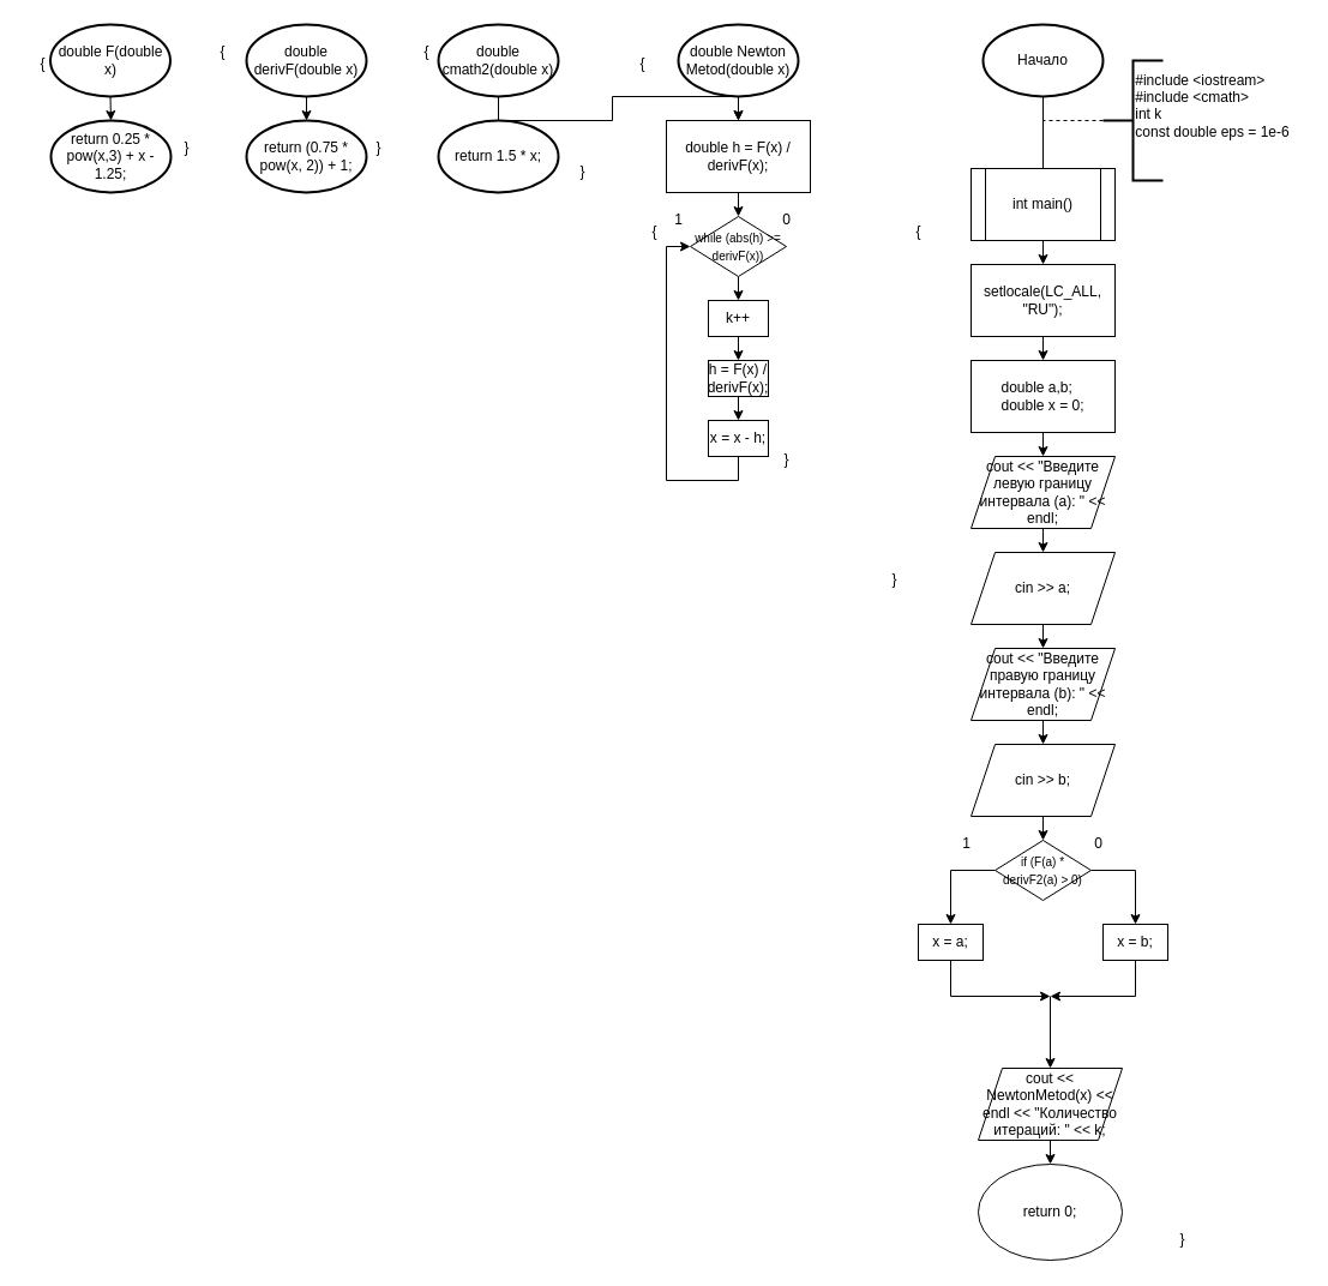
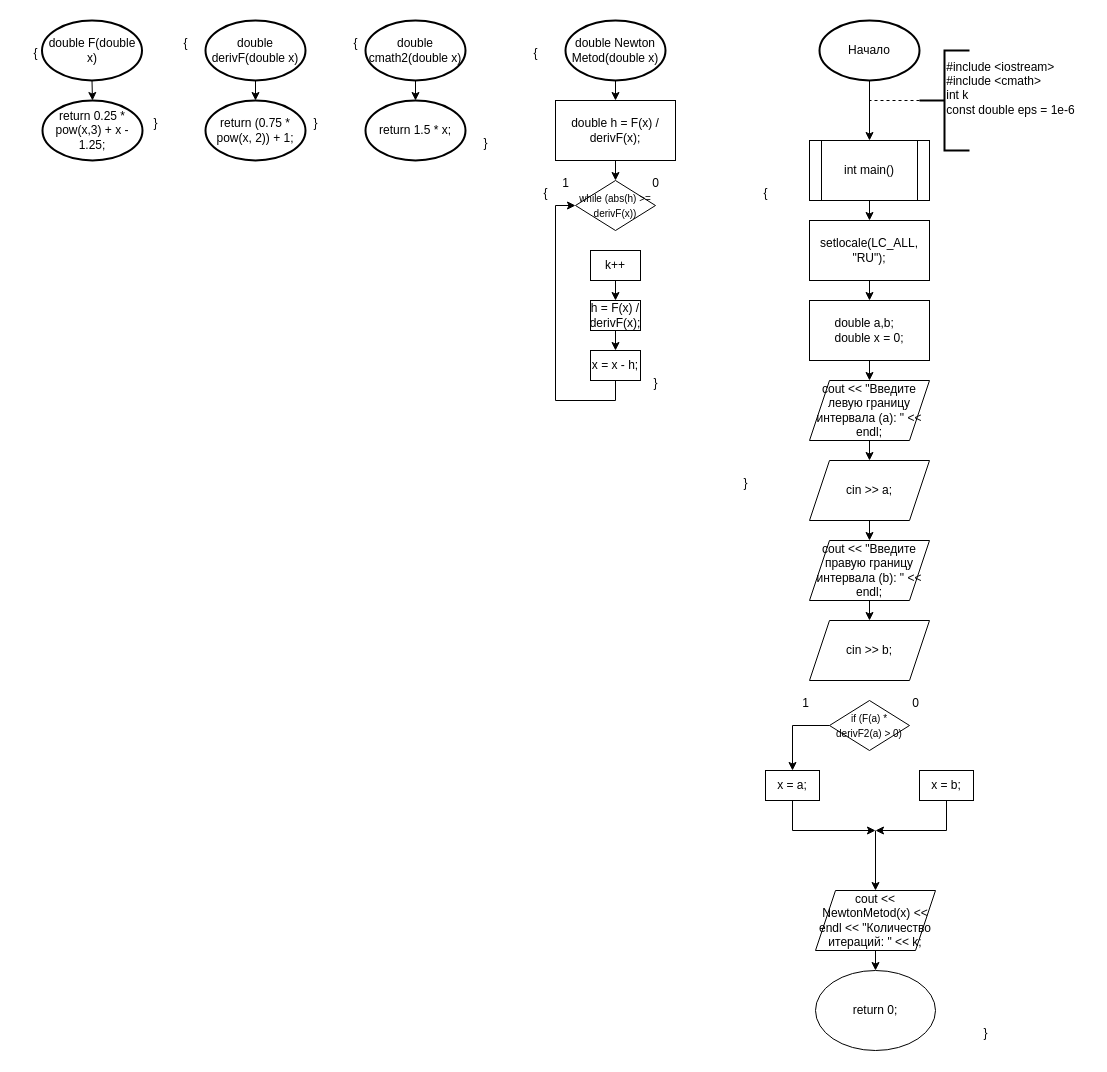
- <mxCell id="54" style="edgeStyle=orthogonalEdgeStyle;rounded=0;orthogonalLoop=1;jettySize=auto;html=1;exitX=0.5;exitY=1;exitDx=0;exitDy=0;exitPerimeter=0;" parent="1" source="46" target="37" edge="1"><mxGeometry relative="1" as="geometry" /></mxCell>
+ <mxCell id="54" style="edgeStyle=orthogonalEdgeStyle;rounded=0;orthogonalLoop=1;jettySize=auto;html=1;exitX=0.5;exitY=1;exitDx=0;exitDy=0;exitPerimeter=0;entryX=0.5;entryY=0;entryDx=0;entryDy=0;entryPerimeter=0;" parent="1" source="46" target="51" edge="1"><mxGeometry relative="1" as="geometry" /></mxCell>
- <mxCell id="2" style="edgeStyle=orthogonalEdgeStyle;rounded=0;orthogonalLoop=1;jettySize=auto;html=1;exitX=0.5;exitY=1;exitDx=0;exitDy=0;exitPerimeter=0;entryX=0.5;entryY=0;entryDx=0;entryDy=0;endArrow=none;" parent="1" source="3" target="8" edge="1"><mxGeometry relative="1" as="geometry" /></mxCell>
+ <mxCell id="2" style="edgeStyle=orthogonalEdgeStyle;rounded=0;orthogonalLoop=1;jettySize=auto;html=1;exitX=0.5;exitY=1;exitDx=0;exitDy=0;exitPerimeter=0;entryX=0.5;entryY=0;entryDx=0;entryDy=0;" parent="1" source="3" target="8" edge="1"><mxGeometry relative="1" as="geometry" /></mxCell>
- <mxCell id="38" style="edgeStyle=orthogonalEdgeStyle;rounded=0;orthogonalLoop=1;jettySize=auto;html=1;exitX=0.5;exitY=1;exitDx=0;exitDy=0;entryX=0.5;entryY=0;entryDx=0;entryDy=0;" parent="1" source="39" target="41" edge="1"><mxGeometry relative="1" as="geometry" /></mxCell>
- <mxCell id="19" style="edgeStyle=orthogonalEdgeStyle;rounded=0;orthogonalLoop=1;jettySize=auto;html=1;exitX=0.5;exitY=1;exitDx=0;exitDy=0;entryX=0.5;entryY=0;entryDx=0;entryDy=0;" parent="1" source="20" target="23" edge="1"><mxGeometry relative="1" as="geometry" /></mxCell>
- <mxCell id="22" style="edgeStyle=orthogonalEdgeStyle;rounded=0;orthogonalLoop=1;jettySize=auto;html=1;exitX=1;exitY=0.5;exitDx=0;exitDy=0;entryX=0.5;entryY=0;entryDx=0;entryDy=0;" parent="1" source="23" target="25" edge="1"><mxGeometry relative="1" as="geometry" /></mxCell>
